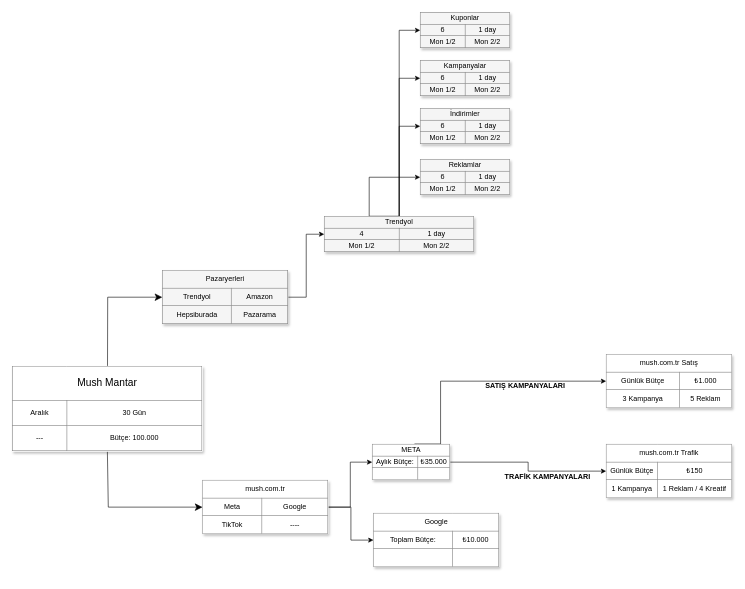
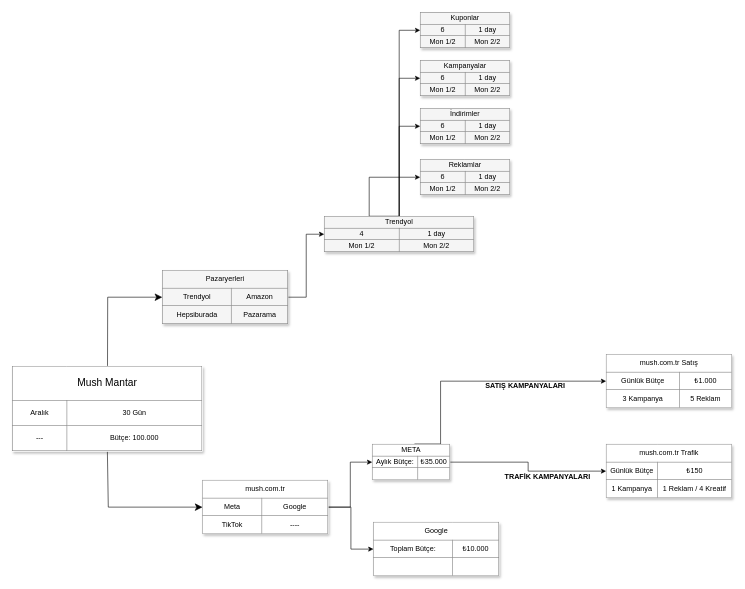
- <mxCell id="22" value="&lt;table border=&quot;1&quot; width=&quot;100%&quot; style=&quot;width: 100% ; height: 100% ; border-collapse: collapse&quot;&gt;&lt;tbody&gt;&lt;tr&gt;&lt;td colspan=&quot;2&quot; align=&quot;center&quot;&gt;Google&lt;/td&gt;&lt;/tr&gt;&lt;tr&gt;&lt;td align=&quot;center&quot;&gt;Toplam Bütçe:&lt;/td&gt;&lt;td align=&quot;center&quot;&gt;₺10.000&lt;/td&gt;&lt;/tr&gt;&lt;tr&gt;&lt;td align=&quot;center&quot;&gt;&lt;/td&gt;&lt;td align=&quot;center&quot;&gt;&lt;br&gt;&lt;/td&gt;&lt;/tr&gt;&lt;/tbody&gt;&lt;/table&gt;" style="text;html=1;strokeColor=none;fillColor=#FFFFFF;overflow=fill;rounded=0;shadow=1;fontSize=12;align=center;" vertex="1" parent="1"><mxGeometry x="622" y="855" width="210" height="90" as="geometry" /></mxCell>
+ <mxCell id="22" value="&lt;table border=&quot;1&quot; width=&quot;100%&quot; style=&quot;width: 100% ; height: 100% ; border-collapse: collapse&quot;&gt;&lt;tbody&gt;&lt;tr&gt;&lt;td colspan=&quot;2&quot; align=&quot;center&quot;&gt;Google&lt;/td&gt;&lt;/tr&gt;&lt;tr&gt;&lt;td align=&quot;center&quot;&gt;Toplam Bütçe:&lt;/td&gt;&lt;td align=&quot;center&quot;&gt;₺10.000&lt;/td&gt;&lt;/tr&gt;&lt;tr&gt;&lt;td align=&quot;center&quot;&gt;&lt;/td&gt;&lt;td align=&quot;center&quot;&gt;&lt;br&gt;&lt;/td&gt;&lt;/tr&gt;&lt;/tbody&gt;&lt;/table&gt;" style="text;html=1;strokeColor=none;fillColor=#FFFFFF;overflow=fill;rounded=0;shadow=1;fontSize=12;align=center;" vertex="1" parent="1"><mxGeometry x="622" y="870" width="210" height="90" as="geometry" /></mxCell>
